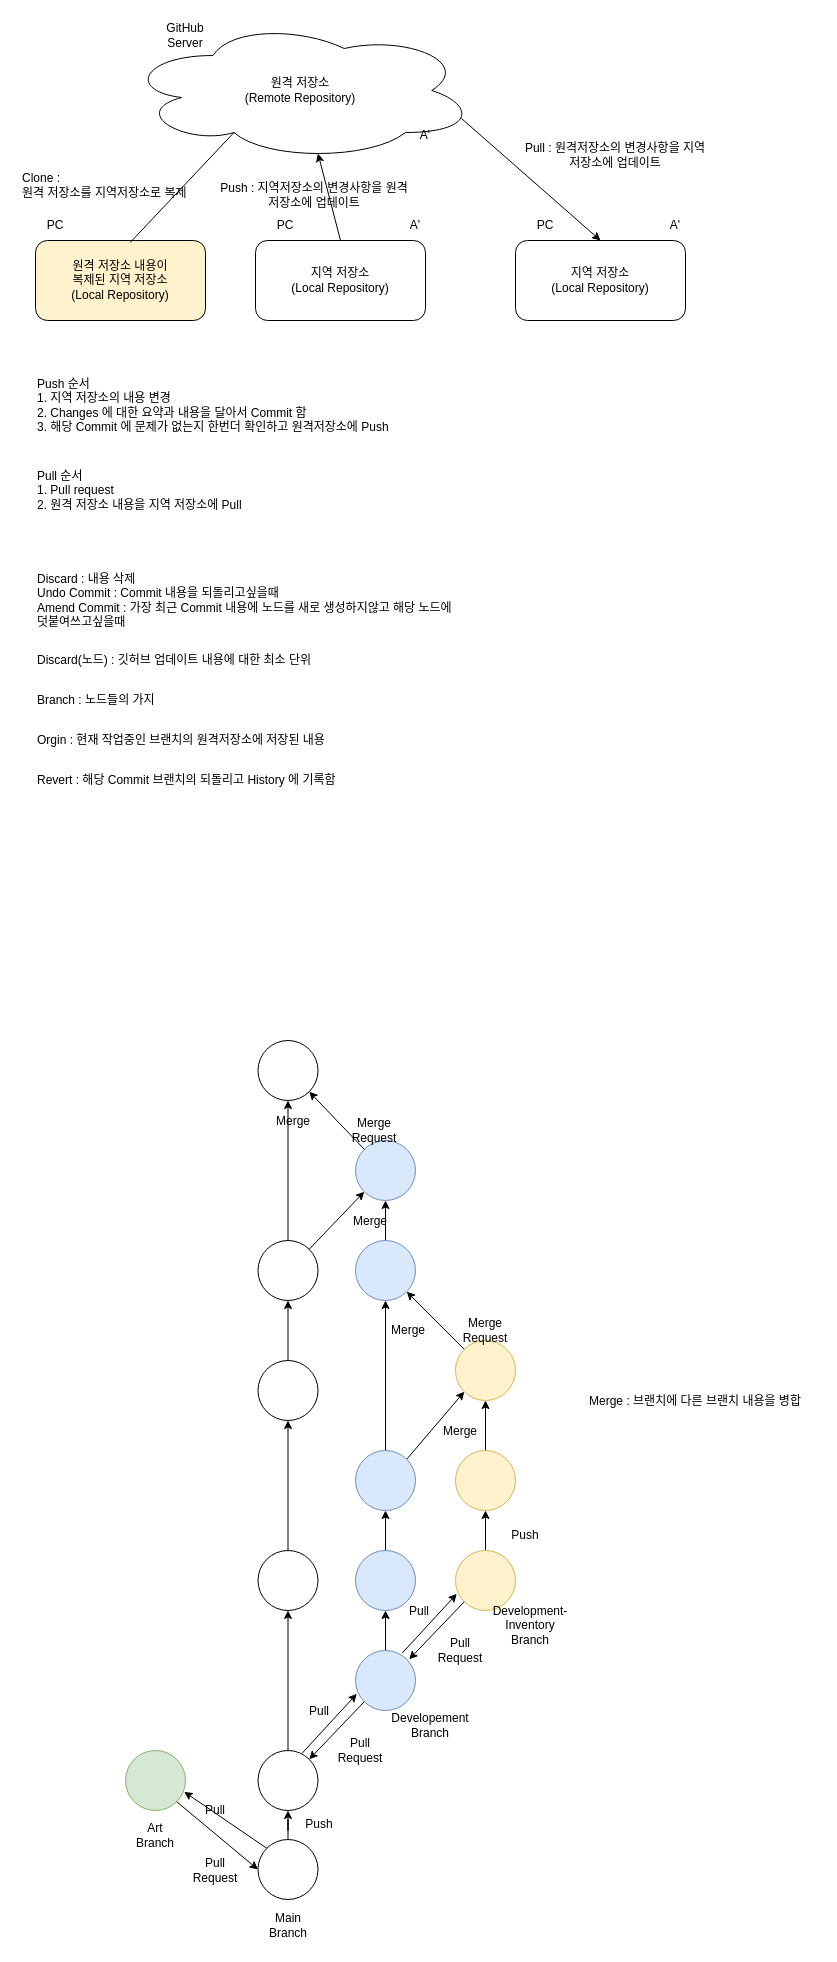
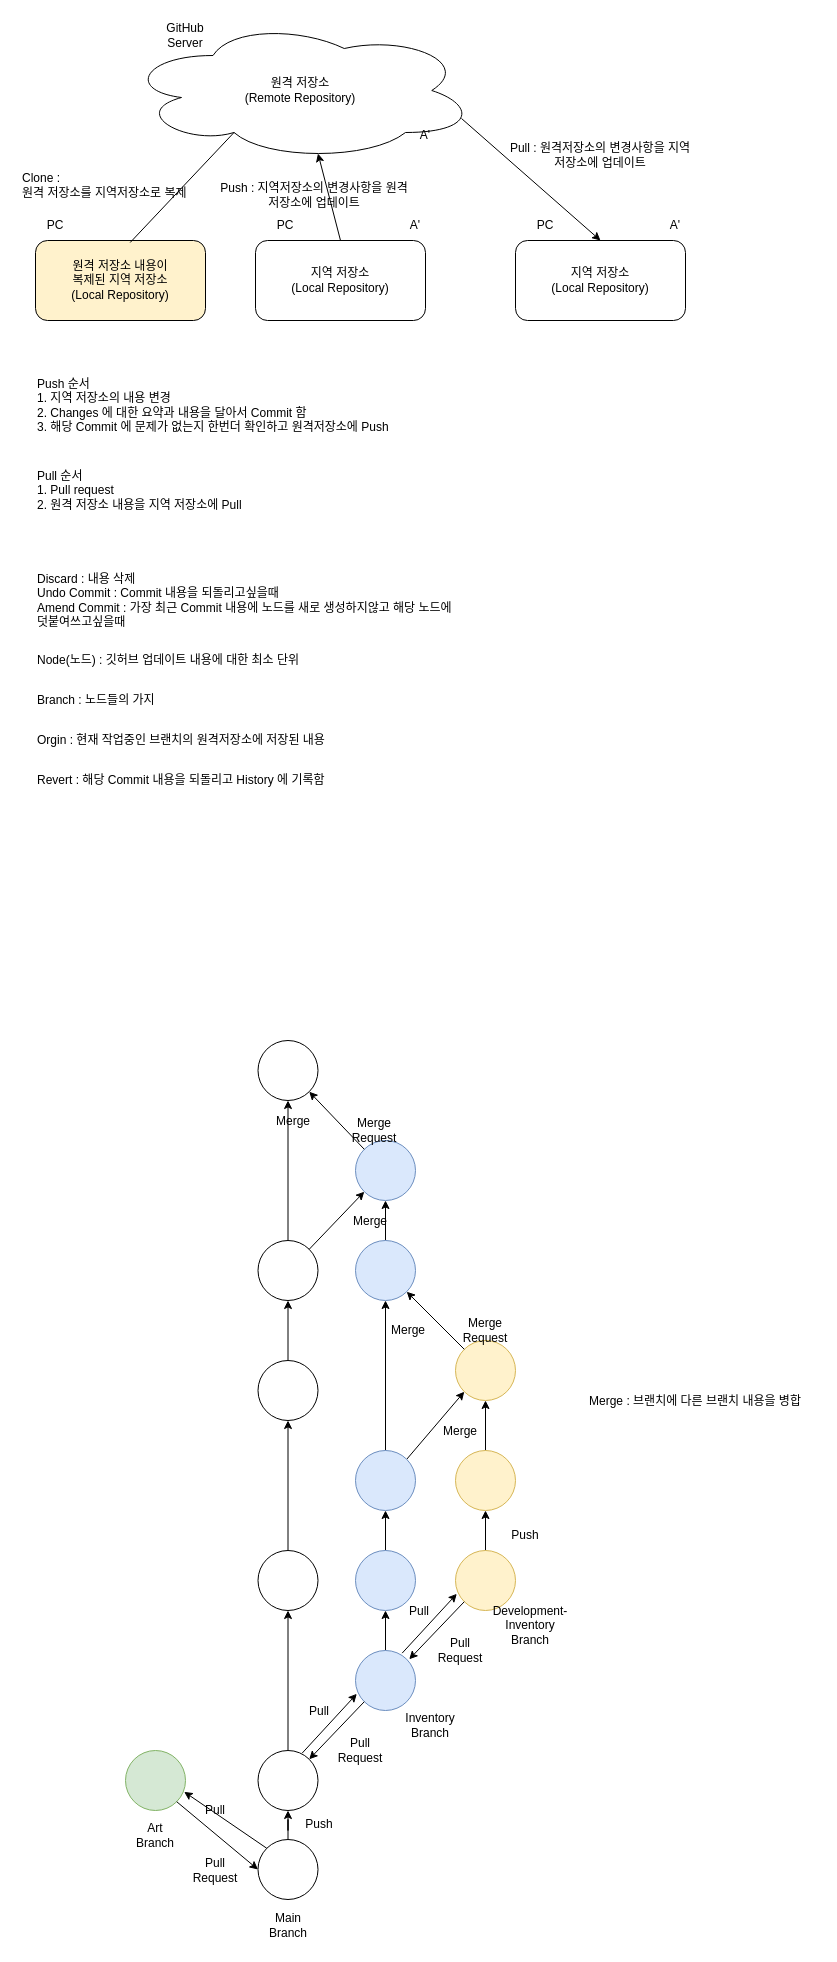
- <mxCell id="18" value="Pull : 원격저장소의 변경사항을 지역저장소에 업데이트" style="text;html=1;strokeColor=none;fillColor=none;align=center;verticalAlign=middle;whiteSpace=wrap;rounded=0;" vertex="1" parent="1"><mxGeometry x="520" y="140" width="190" height="30" as="geometry" /></mxCell>
+ <mxCell id="18" value="Pull : 원격저장소의 변경사항을 지역저장소에 업데이트" style="text;html=1;strokeColor=none;fillColor=none;align=center;verticalAlign=middle;whiteSpace=wrap;rounded=0;" vertex="1" parent="1"><mxGeometry x="505" y="140" width="190" height="30" as="geometry" /></mxCell>
- <mxCell id="23" value="Discard(노드) : 깃허브 업데이트 내용에 대한 최소 단위" style="text;html=1;strokeColor=none;fillColor=none;align=left;verticalAlign=middle;whiteSpace=wrap;rounded=0;" vertex="1" parent="1"><mxGeometry x="35" y="640" width="400" height="40" as="geometry" /></mxCell>
+ <mxCell id="23" value="Node(노드) : 깃허브 업데이트 내용에 대한 최소 단위" style="text;html=1;strokeColor=none;fillColor=none;align=left;verticalAlign=middle;whiteSpace=wrap;rounded=0;" vertex="1" parent="1"><mxGeometry x="35" y="640" width="400" height="40" as="geometry" /></mxCell>
- <mxCell id="25" value="Revert : 해당 Commit 브랜치의 되돌리고 History 에 기록함" style="text;html=1;strokeColor=none;fillColor=none;align=left;verticalAlign=middle;whiteSpace=wrap;rounded=0;" vertex="1" parent="1"><mxGeometry x="35" y="760" width="400" height="40" as="geometry" /></mxCell>
+ <mxCell id="25" value="Revert : 해당 Commit 내용을 되돌리고 History 에 기록함" style="text;html=1;strokeColor=none;fillColor=none;align=left;verticalAlign=middle;whiteSpace=wrap;rounded=0;" vertex="1" parent="1"><mxGeometry x="35" y="760" width="400" height="40" as="geometry" /></mxCell>
- <mxCell id="34" value="Developement&lt;br&gt;Branch" style="text;html=1;strokeColor=none;fillColor=none;align=center;verticalAlign=middle;whiteSpace=wrap;rounded=0;" vertex="1" parent="1"><mxGeometry x="385" y="1710" width="90" height="30" as="geometry" /></mxCell>
+ <mxCell id="34" value="Inventory&lt;br&gt;Branch" style="text;html=1;strokeColor=none;fillColor=none;align=center;verticalAlign=middle;whiteSpace=wrap;rounded=0;" vertex="1" parent="1"><mxGeometry x="385" y="1710" width="90" height="30" as="geometry" /></mxCell>
